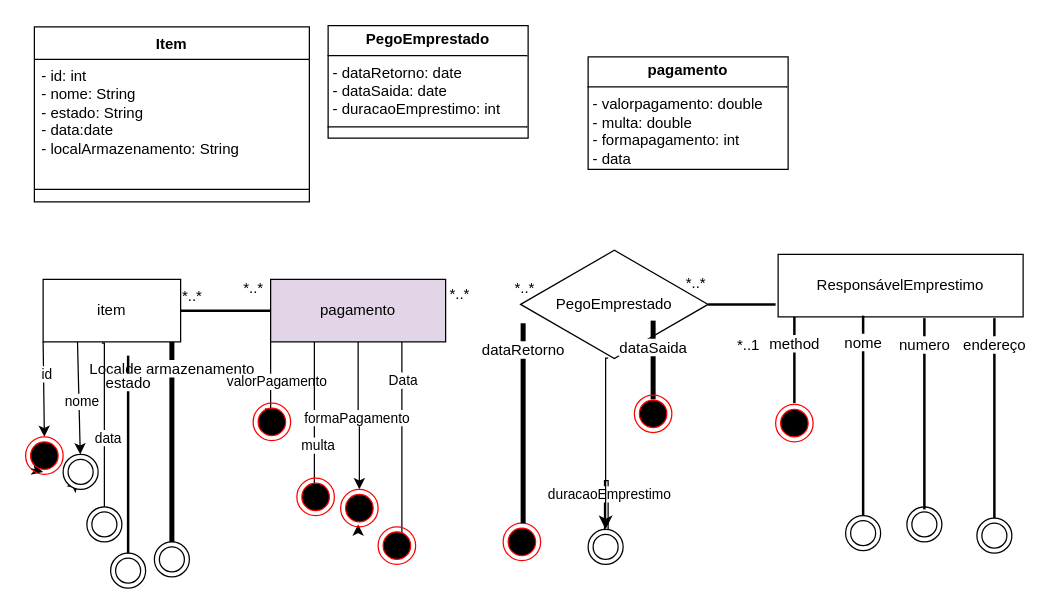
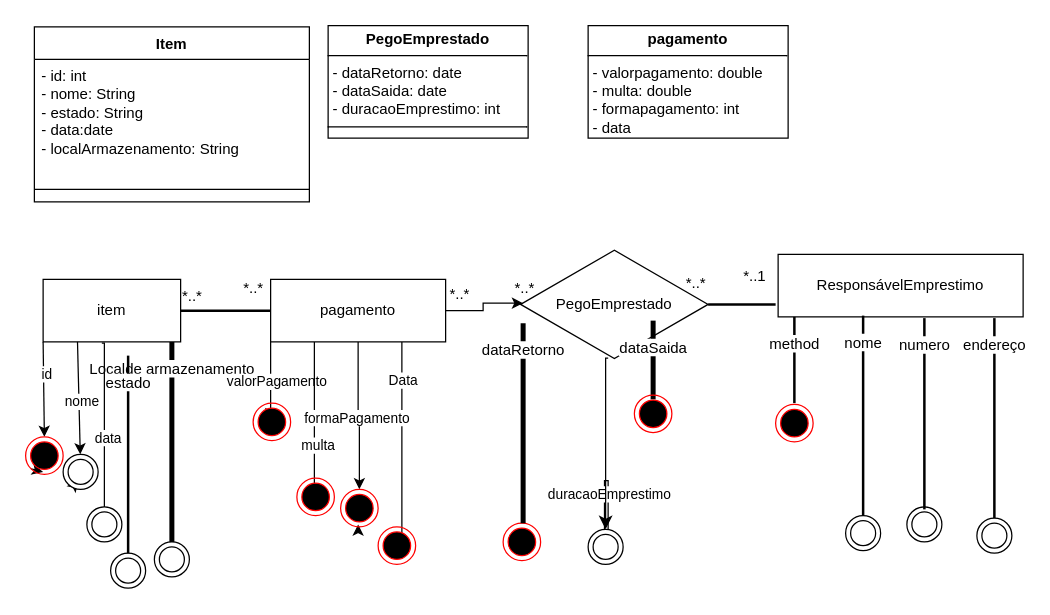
- <mxCell id="38" value="&lt;p style=&quot;margin:0px;margin-top:4px;text-align:center;&quot;&gt;&lt;b&gt;pagamento&lt;/b&gt;&lt;/p&gt;&lt;hr size=&quot;1&quot; style=&quot;border-style:solid;&quot;&gt;&lt;p style=&quot;margin:0px;margin-left:4px;&quot;&gt;- valorpagamento: double&lt;/p&gt;&lt;p style=&quot;margin:0px;margin-left:4px;&quot;&gt;- multa: double&lt;/p&gt;&lt;p style=&quot;margin:0px;margin-left:4px;&quot;&gt;- formapagamento: int&lt;/p&gt;&lt;p style=&quot;margin:0px;margin-left:4px;&quot;&gt;- data&lt;/p&gt;&lt;hr size=&quot;1&quot; style=&quot;border-style:solid;&quot;&gt;&lt;p style=&quot;margin:0px;margin-left:4px;&quot;&gt;+ method(): Type&lt;/p&gt;" style="verticalAlign=top;align=left;overflow=fill;html=1;whiteSpace=wrap;" vertex="1" parent="1"><mxGeometry x="470" y="45" width="160" height="90" as="geometry" /></mxCell>
+ <mxCell id="38" value="&lt;p style=&quot;margin:0px;margin-top:4px;text-align:center;&quot;&gt;&lt;b&gt;pagamento&lt;/b&gt;&lt;/p&gt;&lt;hr size=&quot;1&quot; style=&quot;border-style:solid;&quot;&gt;&lt;p style=&quot;margin:0px;margin-left:4px;&quot;&gt;- valorpagamento: double&lt;/p&gt;&lt;p style=&quot;margin:0px;margin-left:4px;&quot;&gt;- multa: double&lt;/p&gt;&lt;p style=&quot;margin:0px;margin-left:4px;&quot;&gt;- formapagamento: int&lt;/p&gt;&lt;p style=&quot;margin:0px;margin-left:4px;&quot;&gt;- data&lt;/p&gt;&lt;hr size=&quot;1&quot; style=&quot;border-style:solid;&quot;&gt;&lt;p style=&quot;margin:0px;margin-left:4px;&quot;&gt;+ method(): Type&lt;/p&gt;" style="verticalAlign=top;align=left;overflow=fill;html=1;whiteSpace=wrap;" vertex="1" parent="1"><mxGeometry x="470" y="20" width="160" height="90" as="geometry" /></mxCell>
- <mxCell id="46" value="pagamento" style="html=1;whiteSpace=wrap;fillColor=#e1d5e7;" vertex="1" parent="1"><mxGeometry x="216" y="223" width="140" height="50" as="geometry" /></mxCell>
+ <mxCell id="46" value="pagamento" style="html=1;whiteSpace=wrap;" vertex="1" parent="1"><mxGeometry x="216" y="223" width="140" height="50" as="geometry" /></mxCell>
+ <mxCell id="47" style="edgeStyle=orthogonalEdgeStyle;rounded=0;orthogonalLoop=1;jettySize=auto;html=1;exitX=1;exitY=0.5;exitDx=0;exitDy=0;entryX=0.013;entryY=0.489;entryDx=0;entryDy=0;entryPerimeter=0;" edge="1" parent="1" source="46" target="10"><mxGeometry relative="1" as="geometry" /></mxCell>
- <mxCell id="20" value="*..1" style="text;html=1;align=center;verticalAlign=middle;resizable=0;points=[];autosize=1;strokeColor=none;fillColor=none;" vertex="1" parent="1"><mxGeometry x="580" y="258" width="35" height="35" as="geometry" /></mxCell>
+ <mxCell id="20" value="*..1" style="text;html=1;align=center;verticalAlign=middle;resizable=0;points=[];autosize=1;strokeColor=none;fillColor=none;" vertex="1" parent="1"><mxGeometry x="585" y="203" width="35" height="35" as="geometry" /></mxCell>
